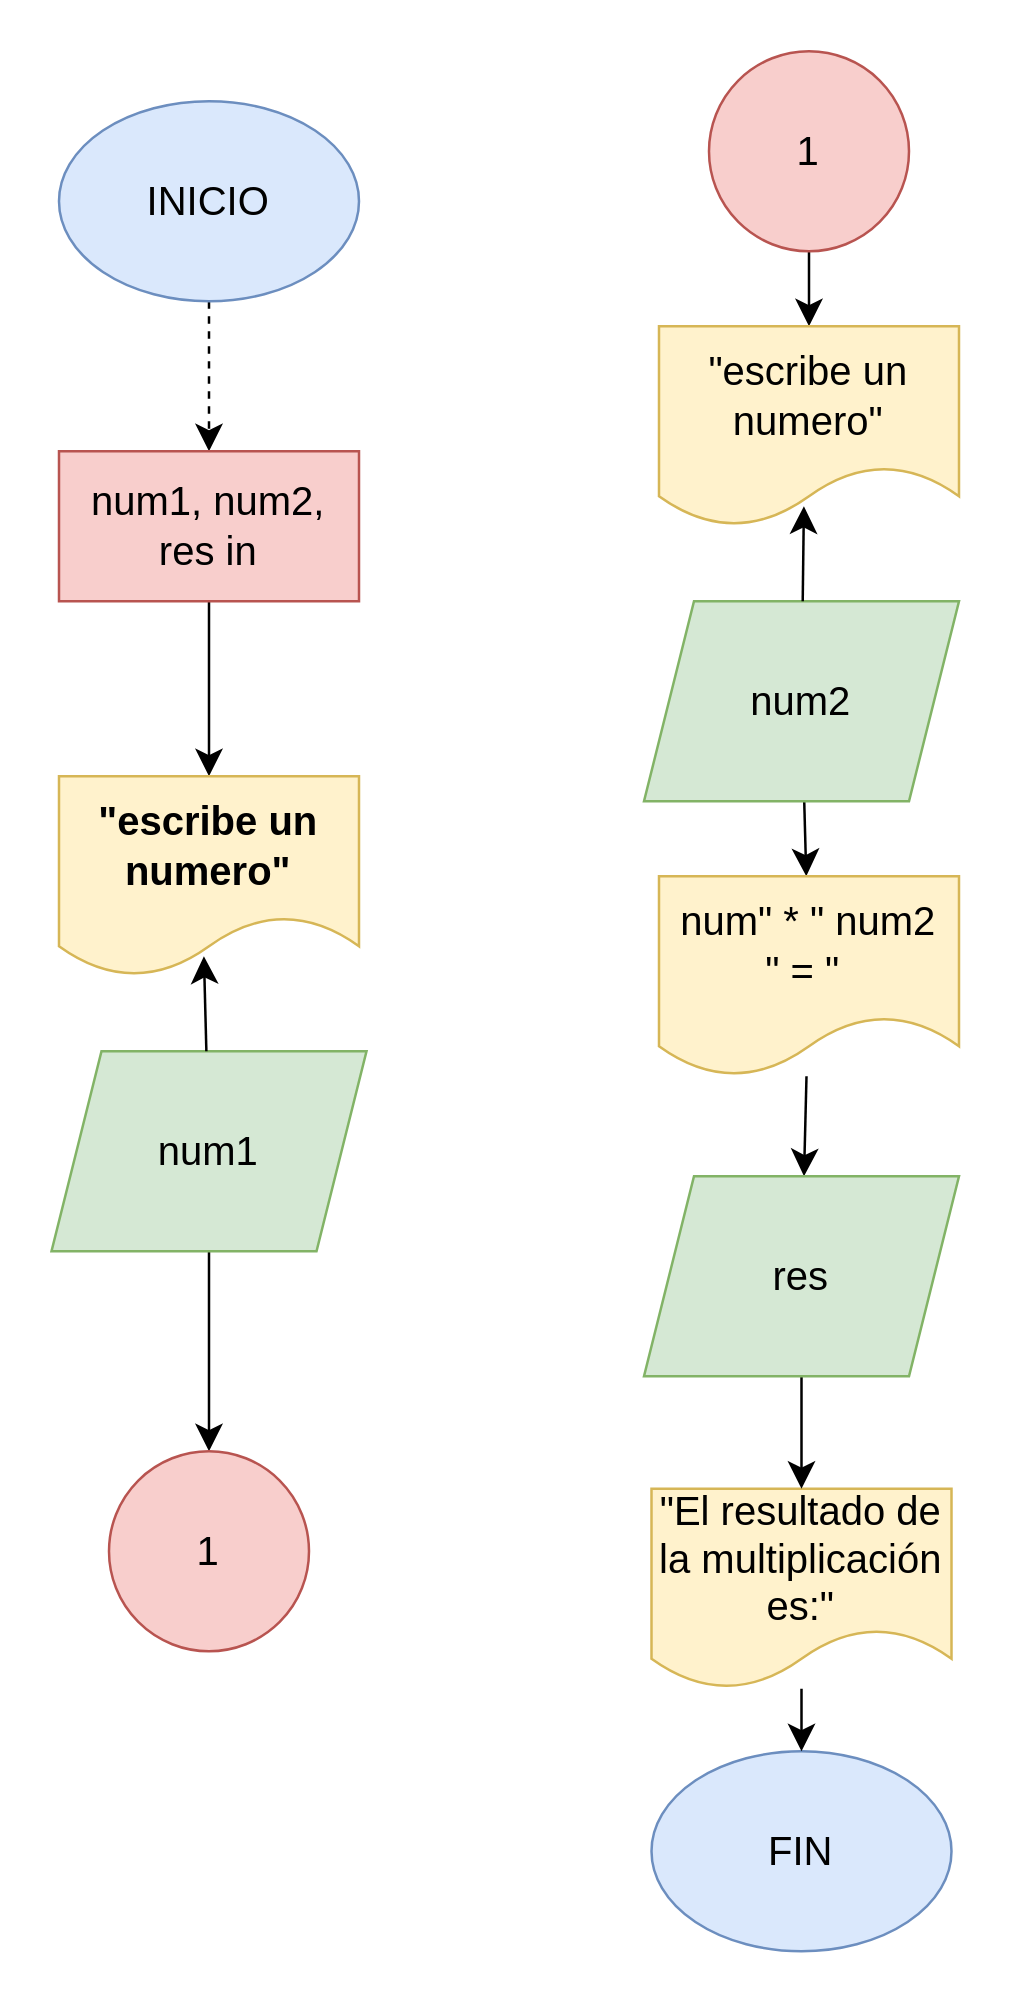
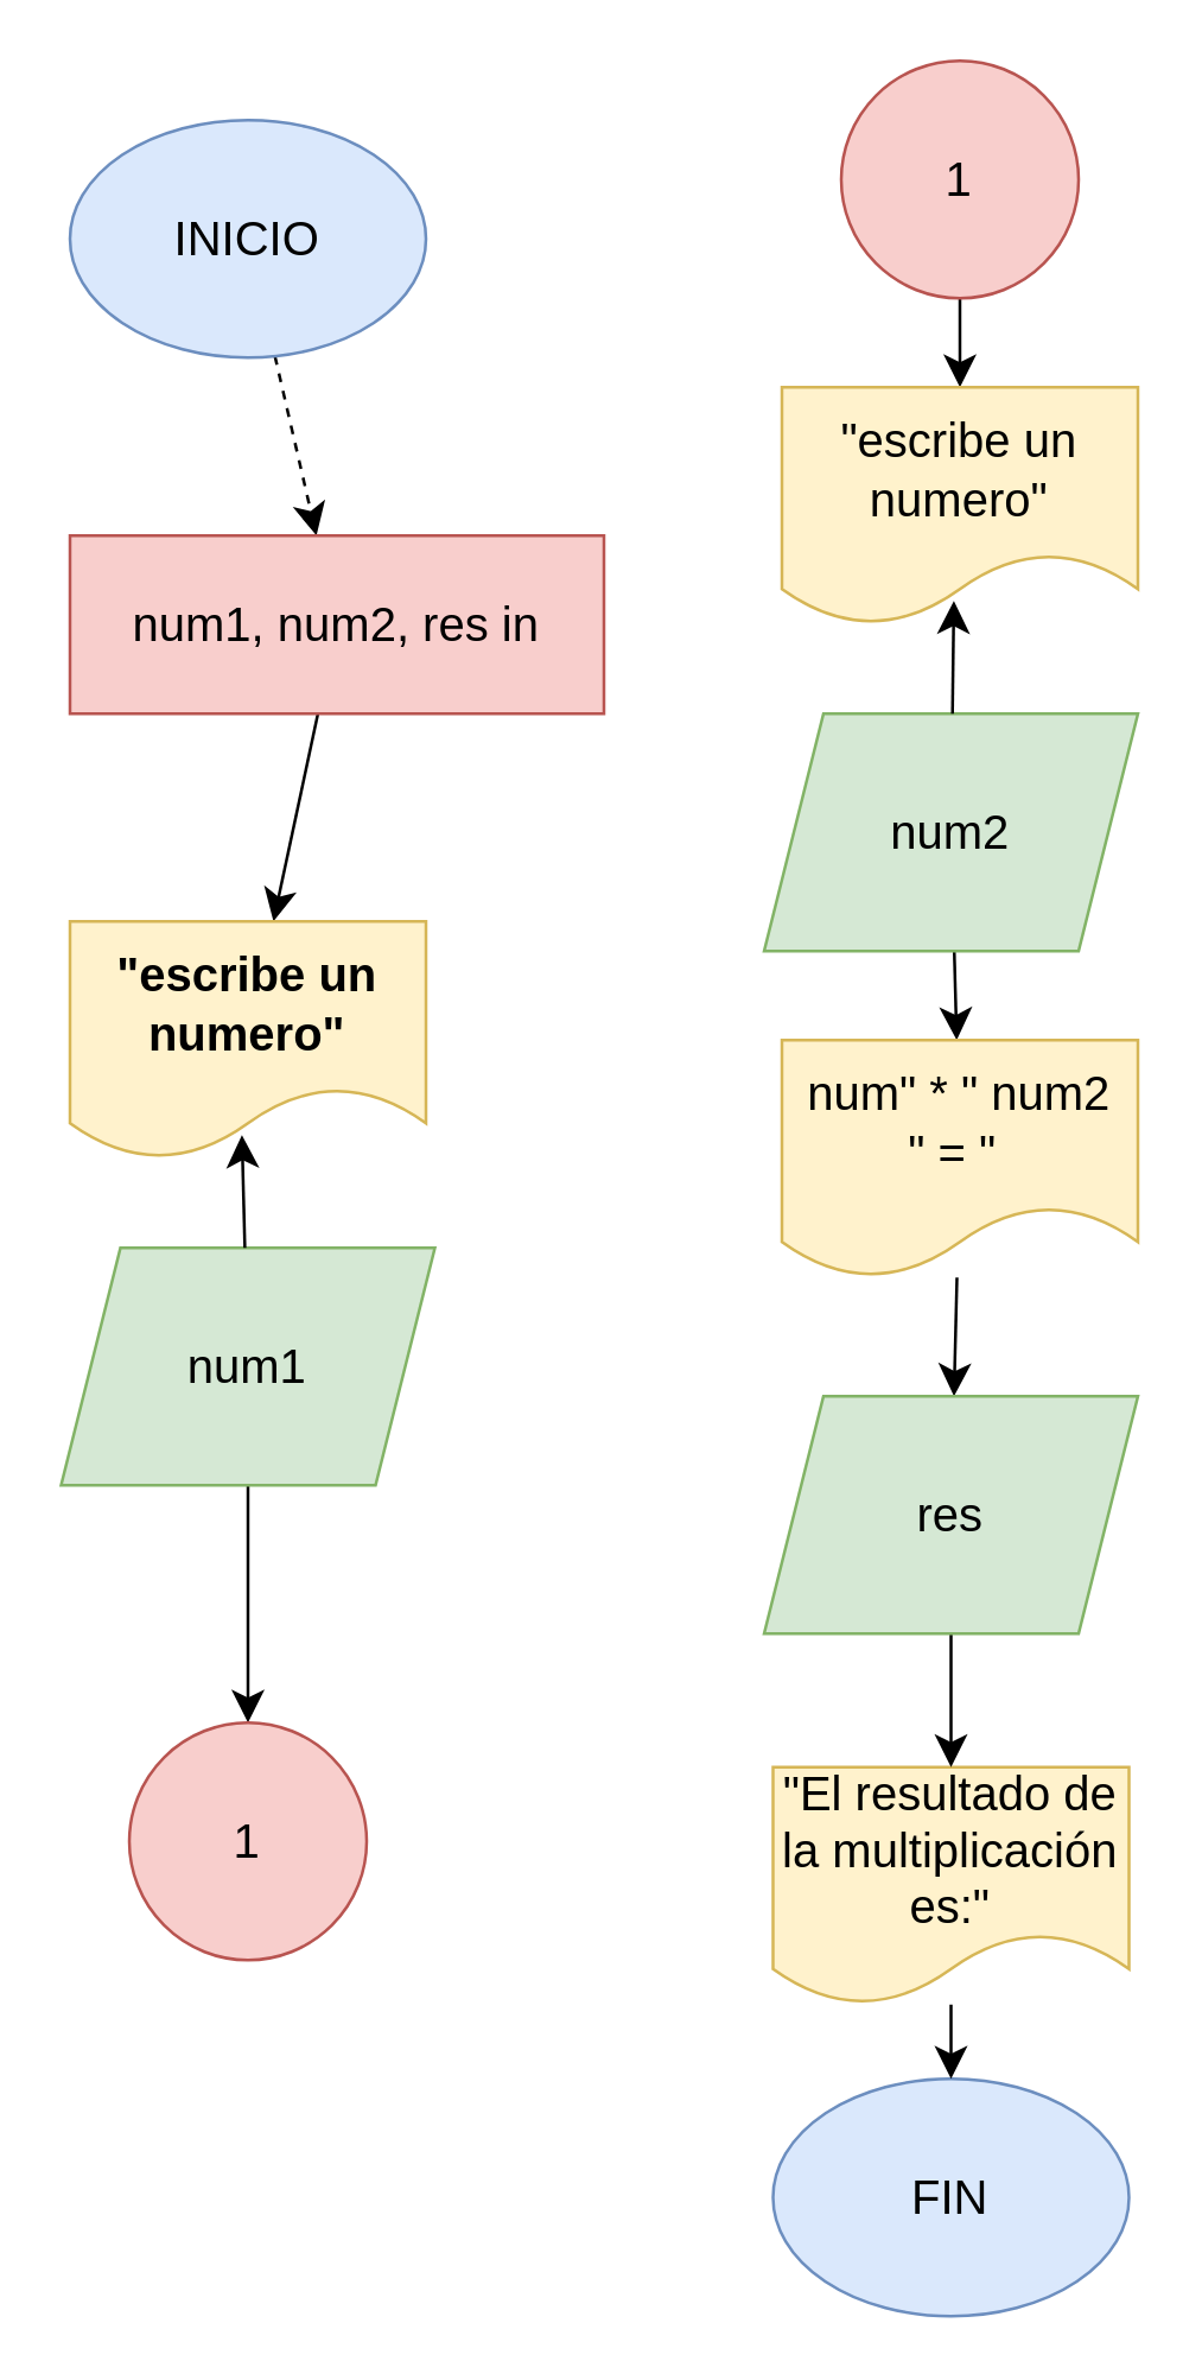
- <mxCell id="6" value="num1, num2, res in" style="rounded=0;whiteSpace=wrap;html=1;fontSize=16;fillColor=#f8cecc;strokeColor=#b85450;" vertex="1" parent="1"><mxGeometry x="23" y="180" width="120" height="60" as="geometry" /></mxCell>
+ <mxCell id="6" value="num1, num2, res in" style="rounded=0;whiteSpace=wrap;html=1;fontSize=16;fillColor=#f8cecc;strokeColor=#b85450;" vertex="1" parent="1"><mxGeometry x="23" y="180" width="180" height="60" as="geometry" /></mxCell>
